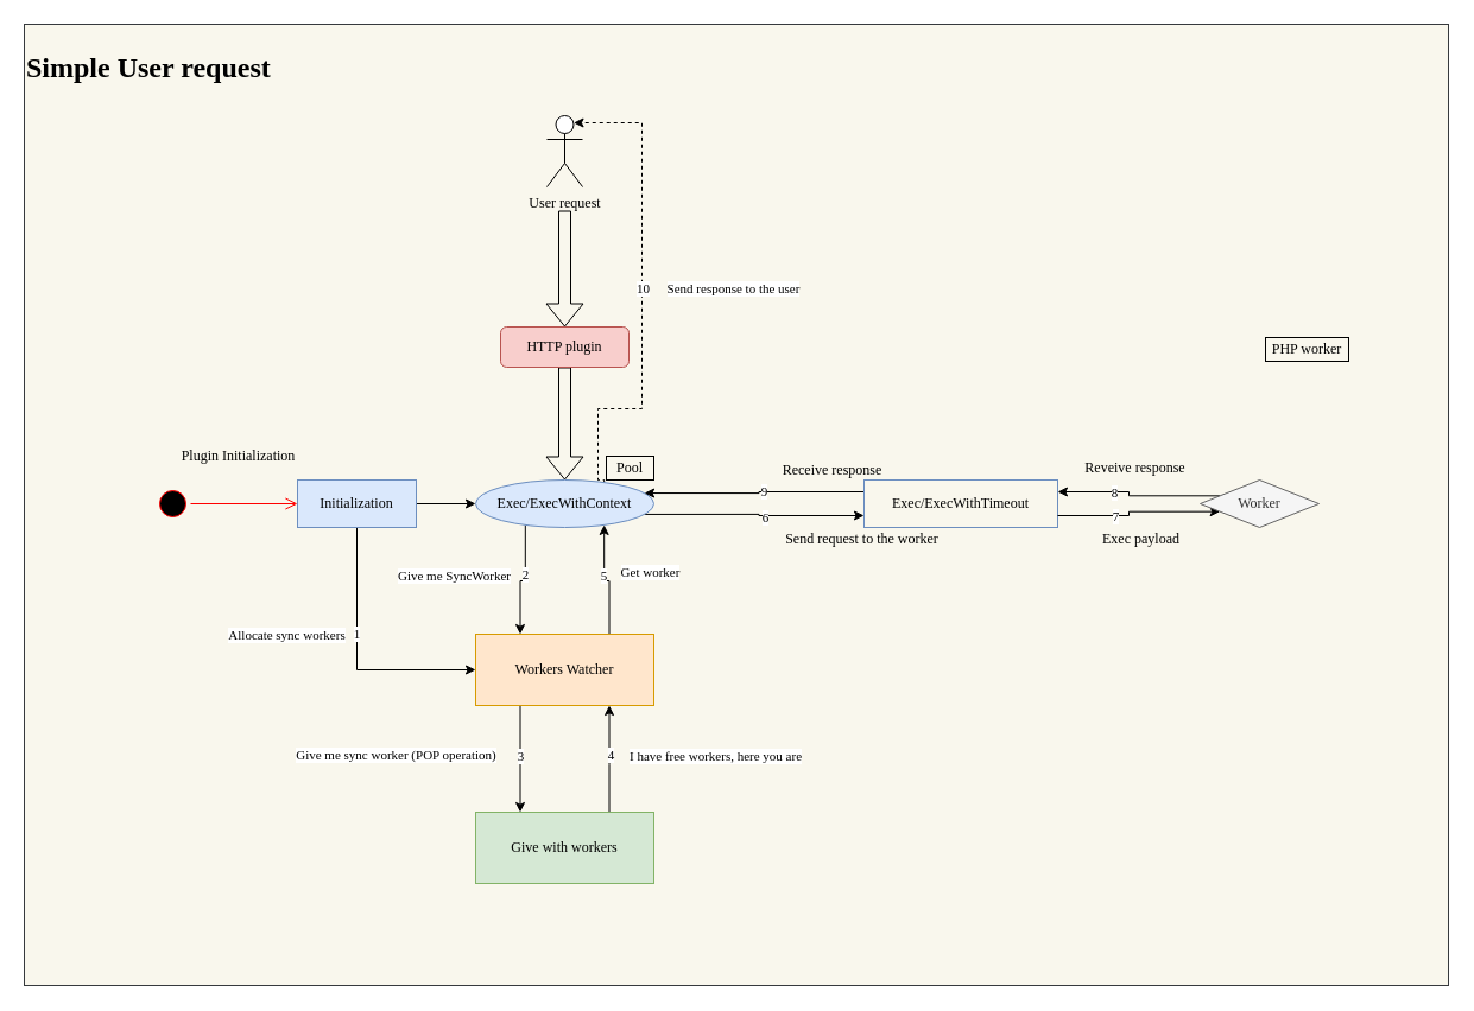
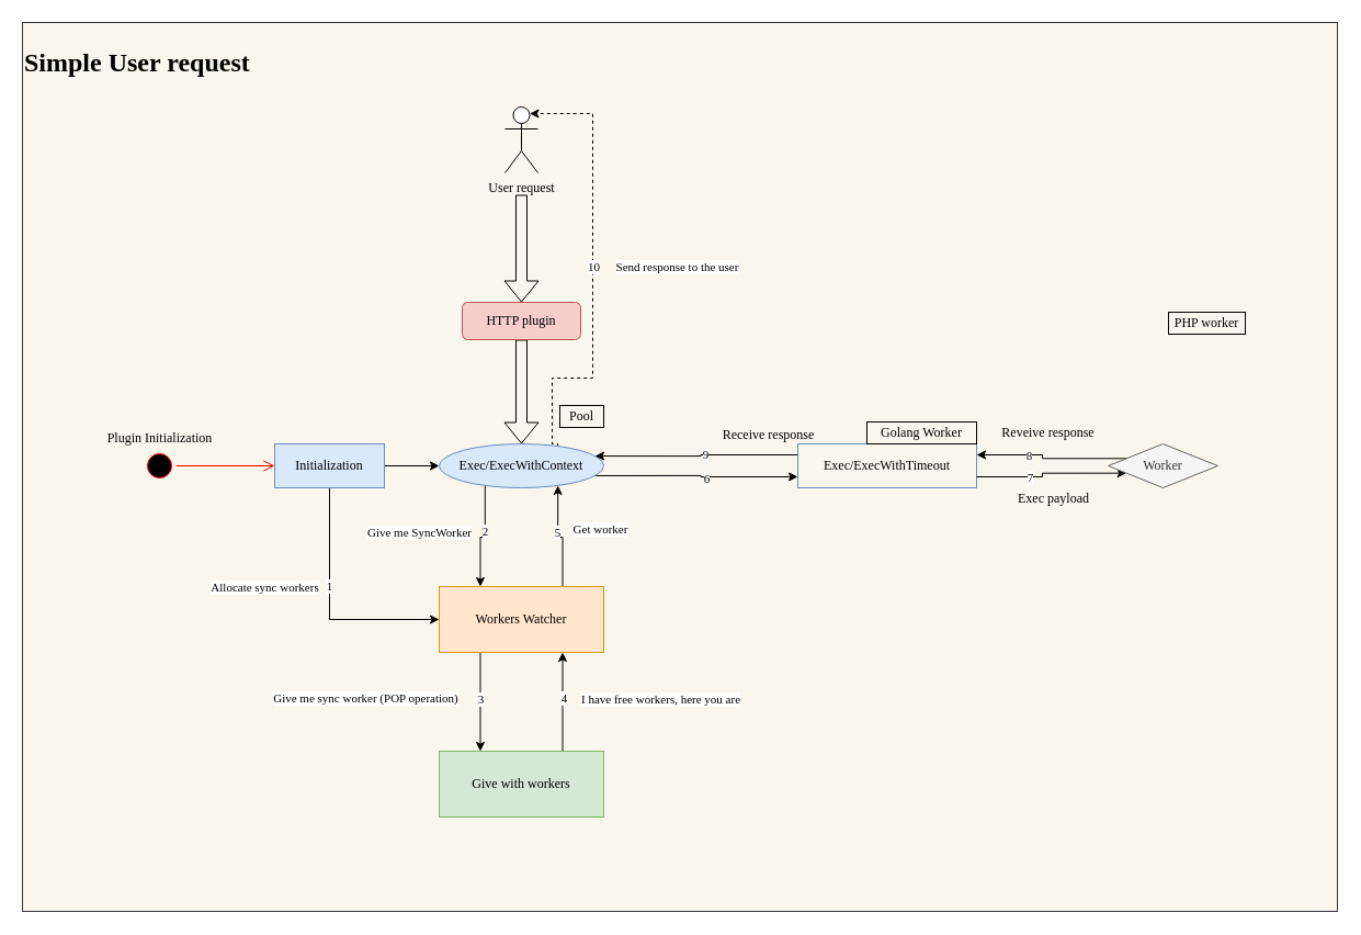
- <mxCell id="36" value="Plugin Initialization" style="text;html=1;align=center;verticalAlign=middle;resizable=0;points=[];autosize=1;fontFamily=Verdana;" vertex="1" parent="1"><mxGeometry x="145" y="374" width="110" height="20" as="geometry" /></mxCell>
+ <mxCell id="36" value="Plugin Initialization" style="text;html=1;align=center;verticalAlign=middle;resizable=0;points=[];autosize=1;fontFamily=Verdana;" vertex="1" parent="1"><mxGeometry x="90" y="389" width="110" height="20" as="geometry" /></mxCell>
- <mxCell id="46" value="Pool" style="text;html=1;fillColor=none;align=center;verticalAlign=middle;whiteSpace=wrap;rounded=0;fontFamily=Verdana;strokeColor=#000000;" vertex="1" parent="1"><mxGeometry x="510" y="384" width="40" height="20" as="geometry" /></mxCell>
+ <mxCell id="46" value="Pool" style="text;html=1;fillColor=none;align=center;verticalAlign=middle;whiteSpace=wrap;rounded=0;fontFamily=Verdana;strokeColor=#000000;" vertex="1" parent="1"><mxGeometry x="510" y="369" width="40" height="20" as="geometry" /></mxCell>
+ <mxCell id="47" value="Golang Worker" style="text;html=1;fillColor=none;align=center;verticalAlign=middle;whiteSpace=wrap;rounded=0;fontFamily=Verdana;strokeColor=#000000;" vertex="1" parent="1"><mxGeometry x="790" y="384" width="100" height="20" as="geometry" /></mxCell>
- <mxCell id="32" value="Send request to the worker" style="text;html=1;align=center;verticalAlign=middle;resizable=0;points=[];autosize=1;fontFamily=Verdana;" vertex="1" parent="1"><mxGeometry x="645" y="444" width="160" height="20" as="geometry" /></mxCell>
